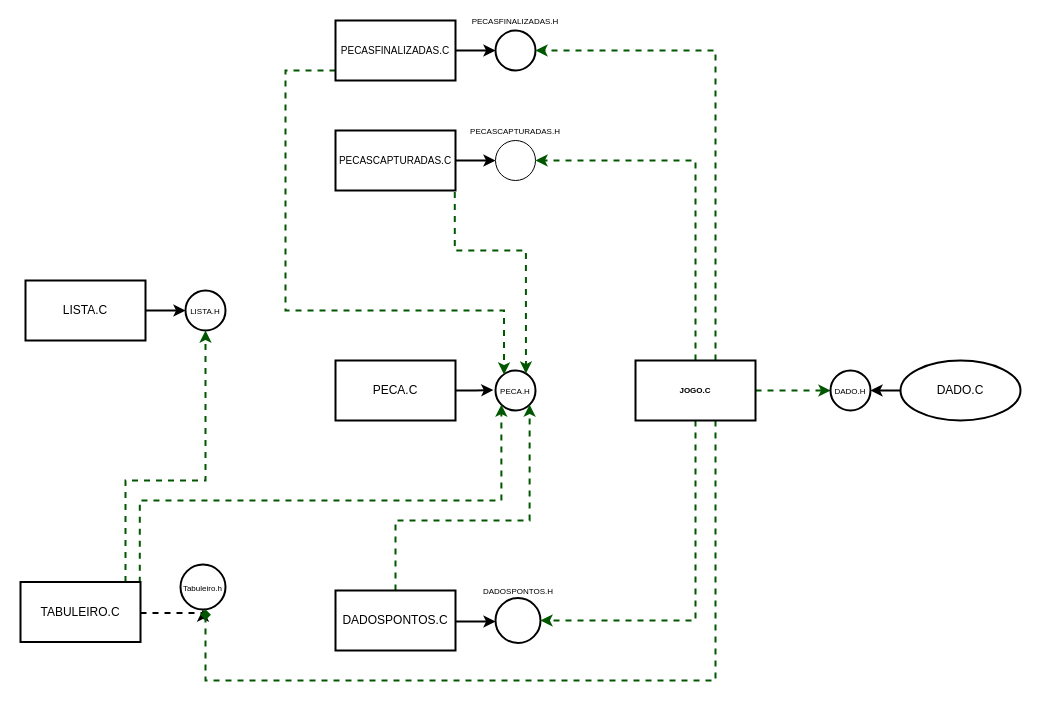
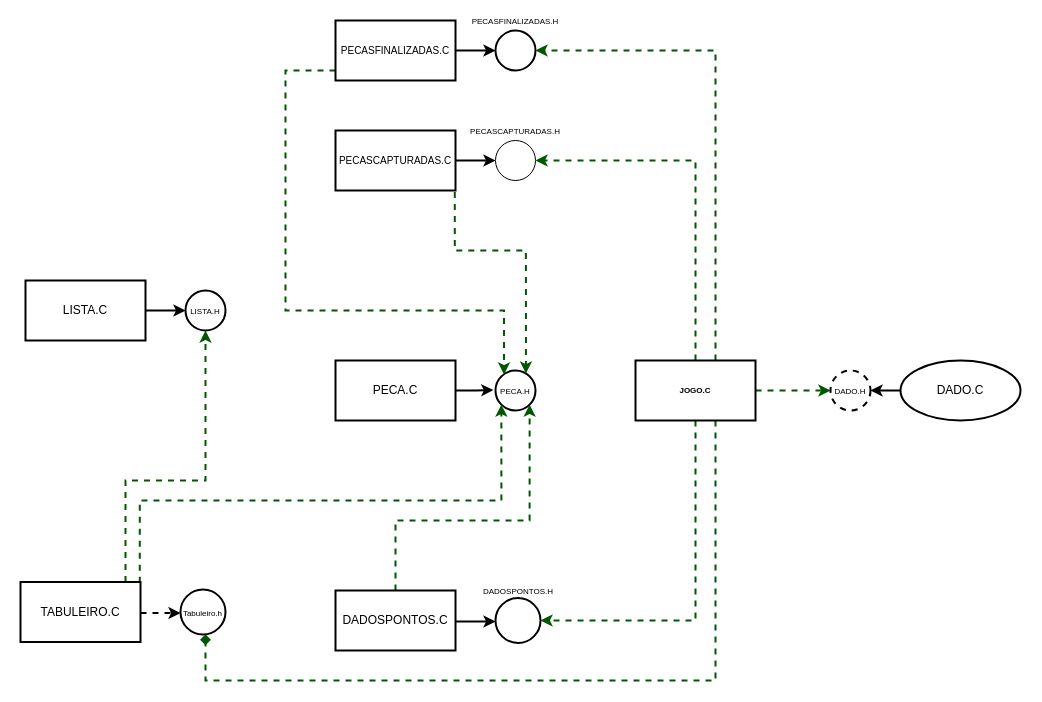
- <mxCell id="35" value="&lt;font style=&quot;font-size: 8px&quot;&gt;DADO.H&lt;/font&gt;&lt;br&gt;" style="ellipse;whiteSpace=wrap;html=1;aspect=fixed;strokeWidth=2;" vertex="1" parent="1"><mxGeometry x="830" y="370" width="40" height="40" as="geometry" /></mxCell>
+ <mxCell id="35" value="&lt;font style=&quot;font-size: 8px&quot;&gt;DADO.H&lt;/font&gt;&lt;br&gt;" style="ellipse;whiteSpace=wrap;html=1;aspect=fixed;strokeWidth=2;dashed=1;" vertex="1" parent="1"><mxGeometry x="830" y="370" width="40" height="40" as="geometry" /></mxCell>
- <mxCell id="12" value="&lt;font style=&quot;font-size: 8px&quot;&gt;Tabuleiro.h&lt;/font&gt;&lt;br&gt;" style="ellipse;whiteSpace=wrap;html=1;aspect=fixed;strokeWidth=2;" vertex="1" parent="1"><mxGeometry x="180" y="564" width="45" height="45" as="geometry" /></mxCell>
+ <mxCell id="12" value="&lt;font style=&quot;font-size: 8px&quot;&gt;Tabuleiro.h&lt;/font&gt;&lt;br&gt;" style="ellipse;whiteSpace=wrap;html=1;aspect=fixed;strokeWidth=2;" vertex="1" parent="1"><mxGeometry x="180" y="589" width="45" height="45" as="geometry" /></mxCell>
